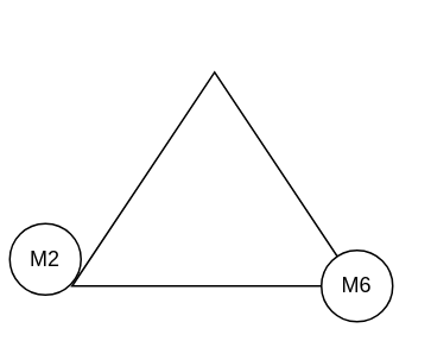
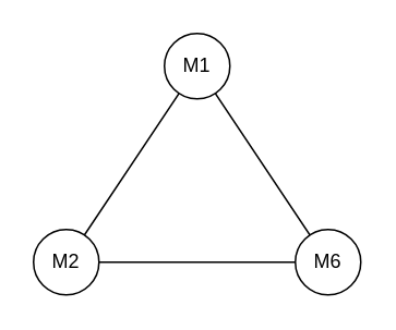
+ <mxCell id="5" value="M1" style="ellipse;whiteSpace=wrap;html=1;aspect=fixed;" vertex="1" parent="1"><mxGeometry x="100" y="20" width="40" height="40" as="geometry" /></mxCell>
- <mxCell id="3" value="M2" style="ellipse;whiteSpace=wrap;html=1;aspect=fixed;" vertex="1" parent="1"><mxGeometry x="5" y="125" width="40" height="40" as="geometry" /></mxCell>
+ <mxCell id="3" value="M2" style="ellipse;whiteSpace=wrap;html=1;aspect=fixed;" vertex="1" parent="1"><mxGeometry x="20" y="140" width="40" height="40" as="geometry" /></mxCell>
